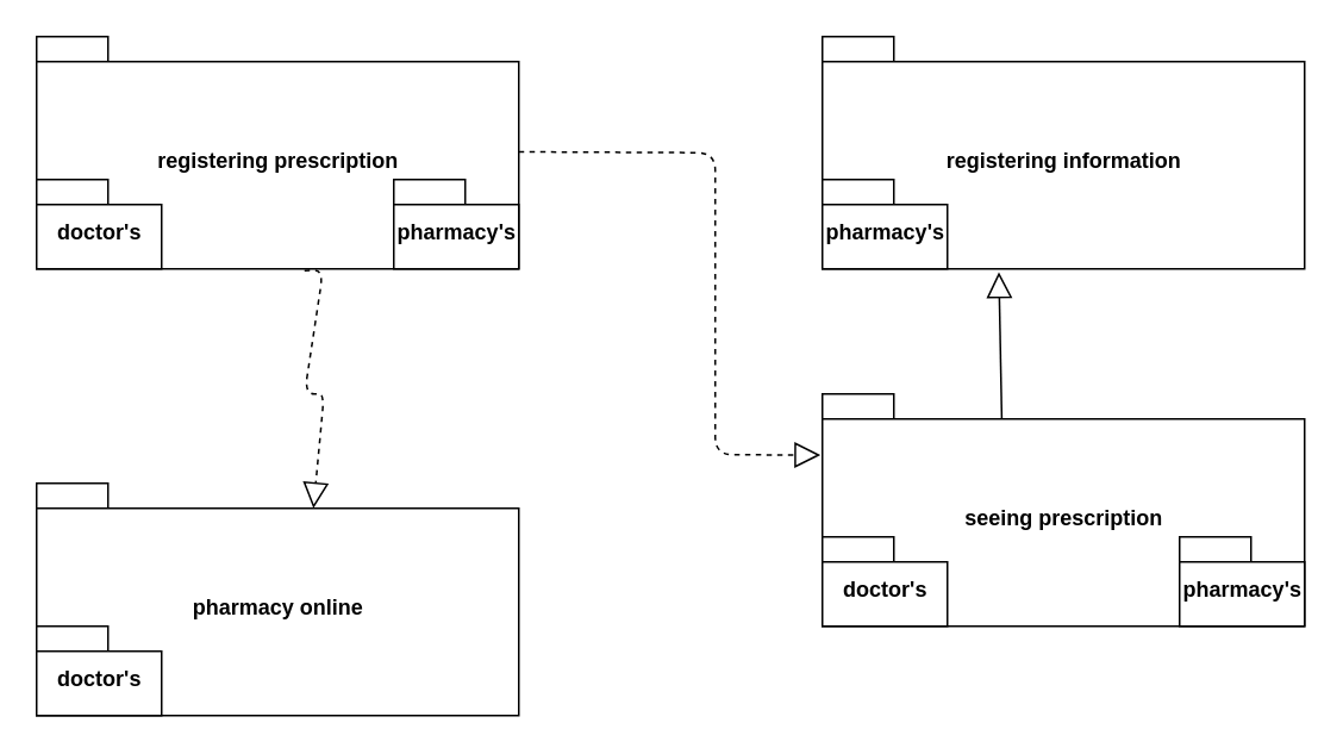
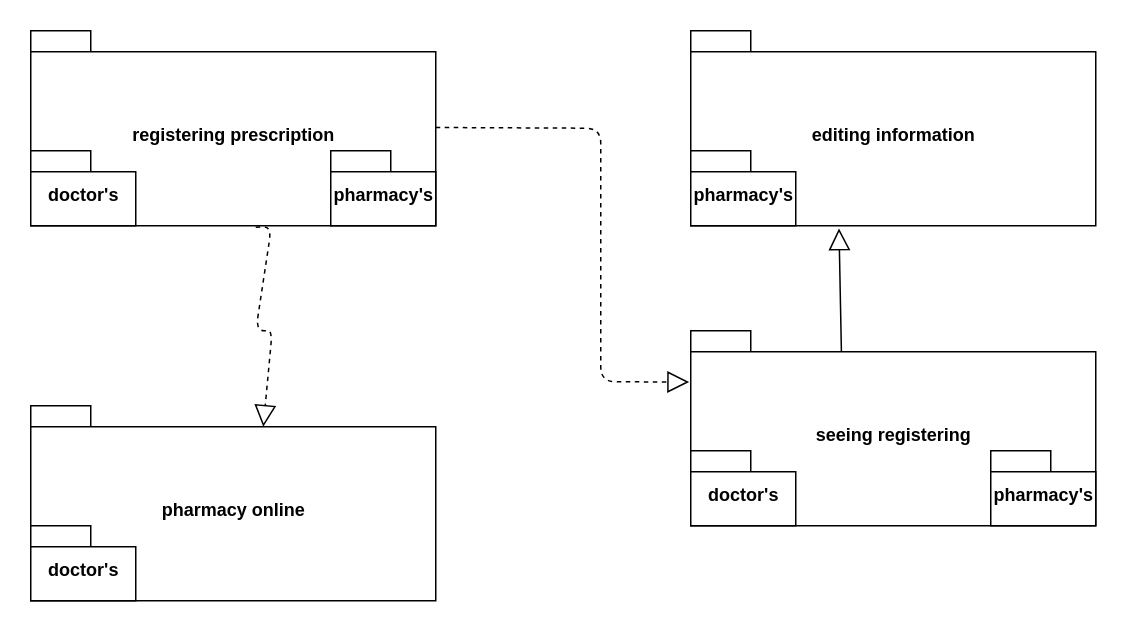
- <mxCell id="5" value="registering information" style="shape=folder;fontStyle=1;spacingTop=10;tabWidth=40;tabHeight=14;tabPosition=left;html=1;" vertex="1" parent="1"><mxGeometry x="460" y="20" width="270" height="130" as="geometry" /></mxCell>
+ <mxCell id="5" value="editing information" style="shape=folder;fontStyle=1;spacingTop=10;tabWidth=40;tabHeight=14;tabPosition=left;html=1;" vertex="1" parent="1"><mxGeometry x="460" y="20" width="270" height="130" as="geometry" /></mxCell>
- <mxCell id="9" value="seeing prescription" style="shape=folder;fontStyle=1;spacingTop=10;tabWidth=40;tabHeight=14;tabPosition=left;html=1;" vertex="1" parent="1"><mxGeometry x="460" y="220" width="270" height="130" as="geometry" /></mxCell>
+ <mxCell id="9" value="seeing registering" style="shape=folder;fontStyle=1;spacingTop=10;tabWidth=40;tabHeight=14;tabPosition=left;html=1;" vertex="1" parent="1"><mxGeometry x="460" y="220" width="270" height="130" as="geometry" /></mxCell>
